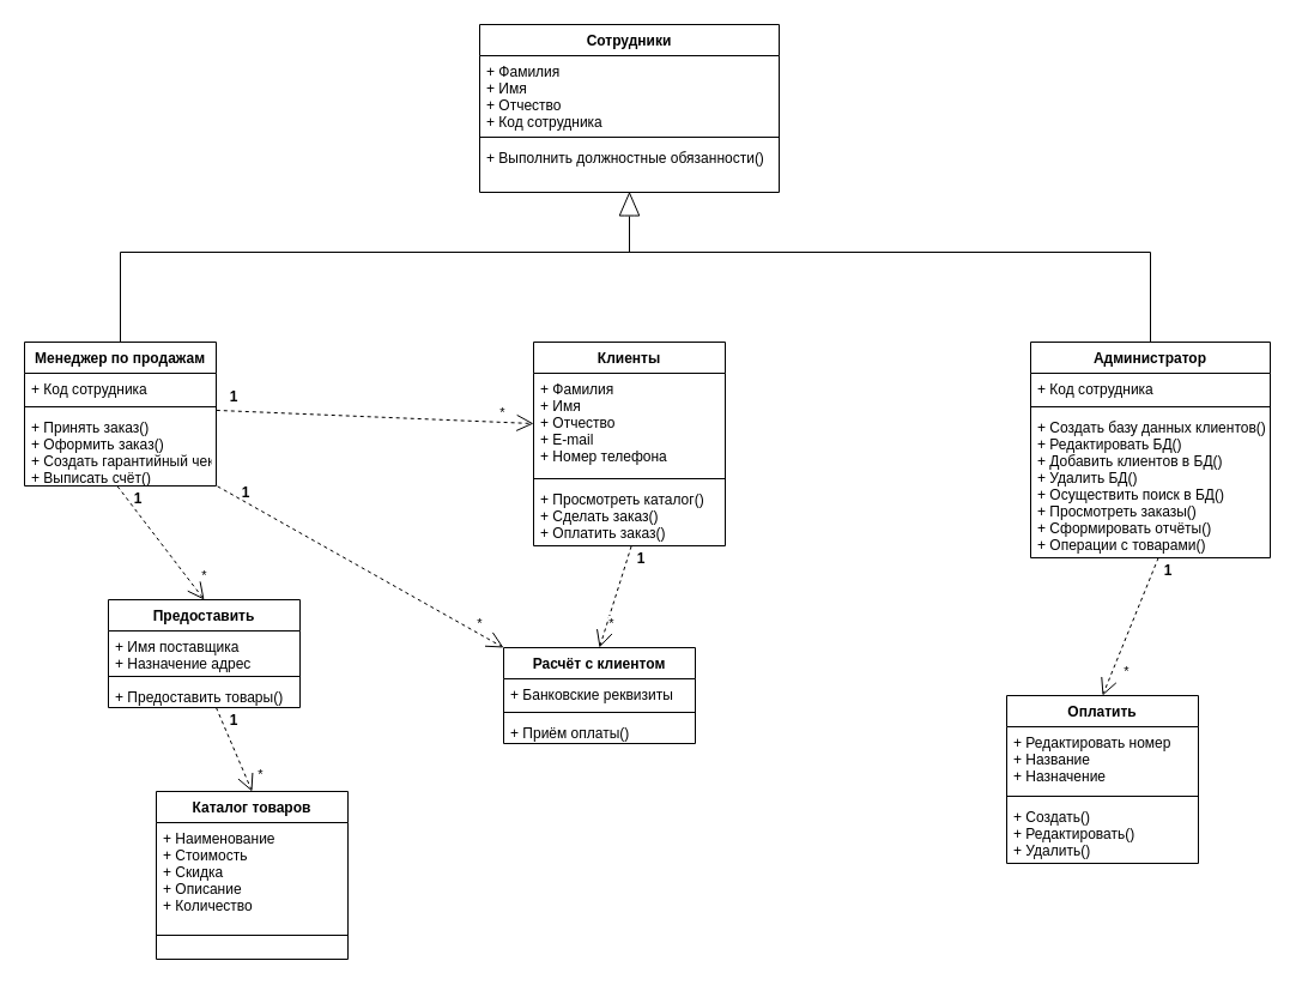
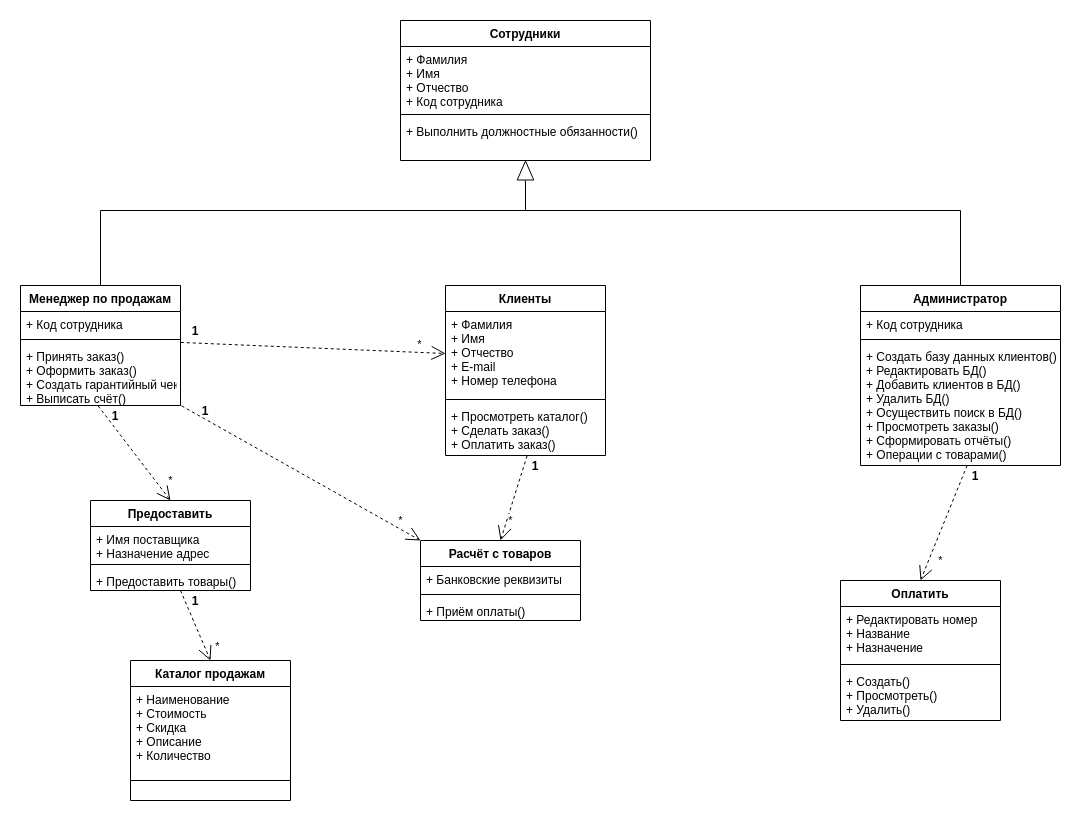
- <mxCell id="31" value="Расчёт с клиентом" style="swimlane;fontStyle=1;align=center;verticalAlign=top;childLayout=stackLayout;horizontal=1;startSize=26;horizontalStack=0;resizeParent=1;resizeParentMax=0;resizeLast=0;collapsible=1;marginBottom=0;" vertex="1" parent="1"><mxGeometry x="420" y="540" width="160" height="80" as="geometry" /></mxCell>
+ <mxCell id="31" value="Расчёт с товаров" style="swimlane;fontStyle=1;align=center;verticalAlign=top;childLayout=stackLayout;horizontal=1;startSize=26;horizontalStack=0;resizeParent=1;resizeParentMax=0;resizeLast=0;collapsible=1;marginBottom=0;" vertex="1" parent="1"><mxGeometry x="420" y="540" width="160" height="80" as="geometry" /></mxCell>
- <mxCell id="28" value="Каталог товаров" style="swimlane;fontStyle=1;align=center;verticalAlign=top;childLayout=stackLayout;horizontal=1;startSize=26;horizontalStack=0;resizeParent=1;resizeParentMax=0;resizeLast=0;collapsible=1;marginBottom=0;" vertex="1" parent="1"><mxGeometry x="130" y="660" width="160" height="140" as="geometry" /></mxCell>
+ <mxCell id="28" value="Каталог продажам" style="swimlane;fontStyle=1;align=center;verticalAlign=top;childLayout=stackLayout;horizontal=1;startSize=26;horizontalStack=0;resizeParent=1;resizeParentMax=0;resizeLast=0;collapsible=1;marginBottom=0;" vertex="1" parent="1"><mxGeometry x="130" y="660" width="160" height="140" as="geometry" /></mxCell>
- <mxCell id="38" value="+ Создать()&#10;+ Редактировать()&#10;+ Удалить()" style="text;strokeColor=none;fillColor=none;align=left;verticalAlign=top;spacingLeft=4;spacingRight=4;overflow=hidden;rotatable=0;points=[[0,0.5],[1,0.5]];portConstraint=eastwest;" vertex="1" parent="35"><mxGeometry y="88" width="160" height="52" as="geometry" /></mxCell>
+ <mxCell id="38" value="+ Создать()&#10;+ Просмотреть()&#10;+ Удалить()" style="text;strokeColor=none;fillColor=none;align=left;verticalAlign=top;spacingLeft=4;spacingRight=4;overflow=hidden;rotatable=0;points=[[0,0.5],[1,0.5]];portConstraint=eastwest;" vertex="1" parent="35"><mxGeometry y="88" width="160" height="52" as="geometry" /></mxCell>
